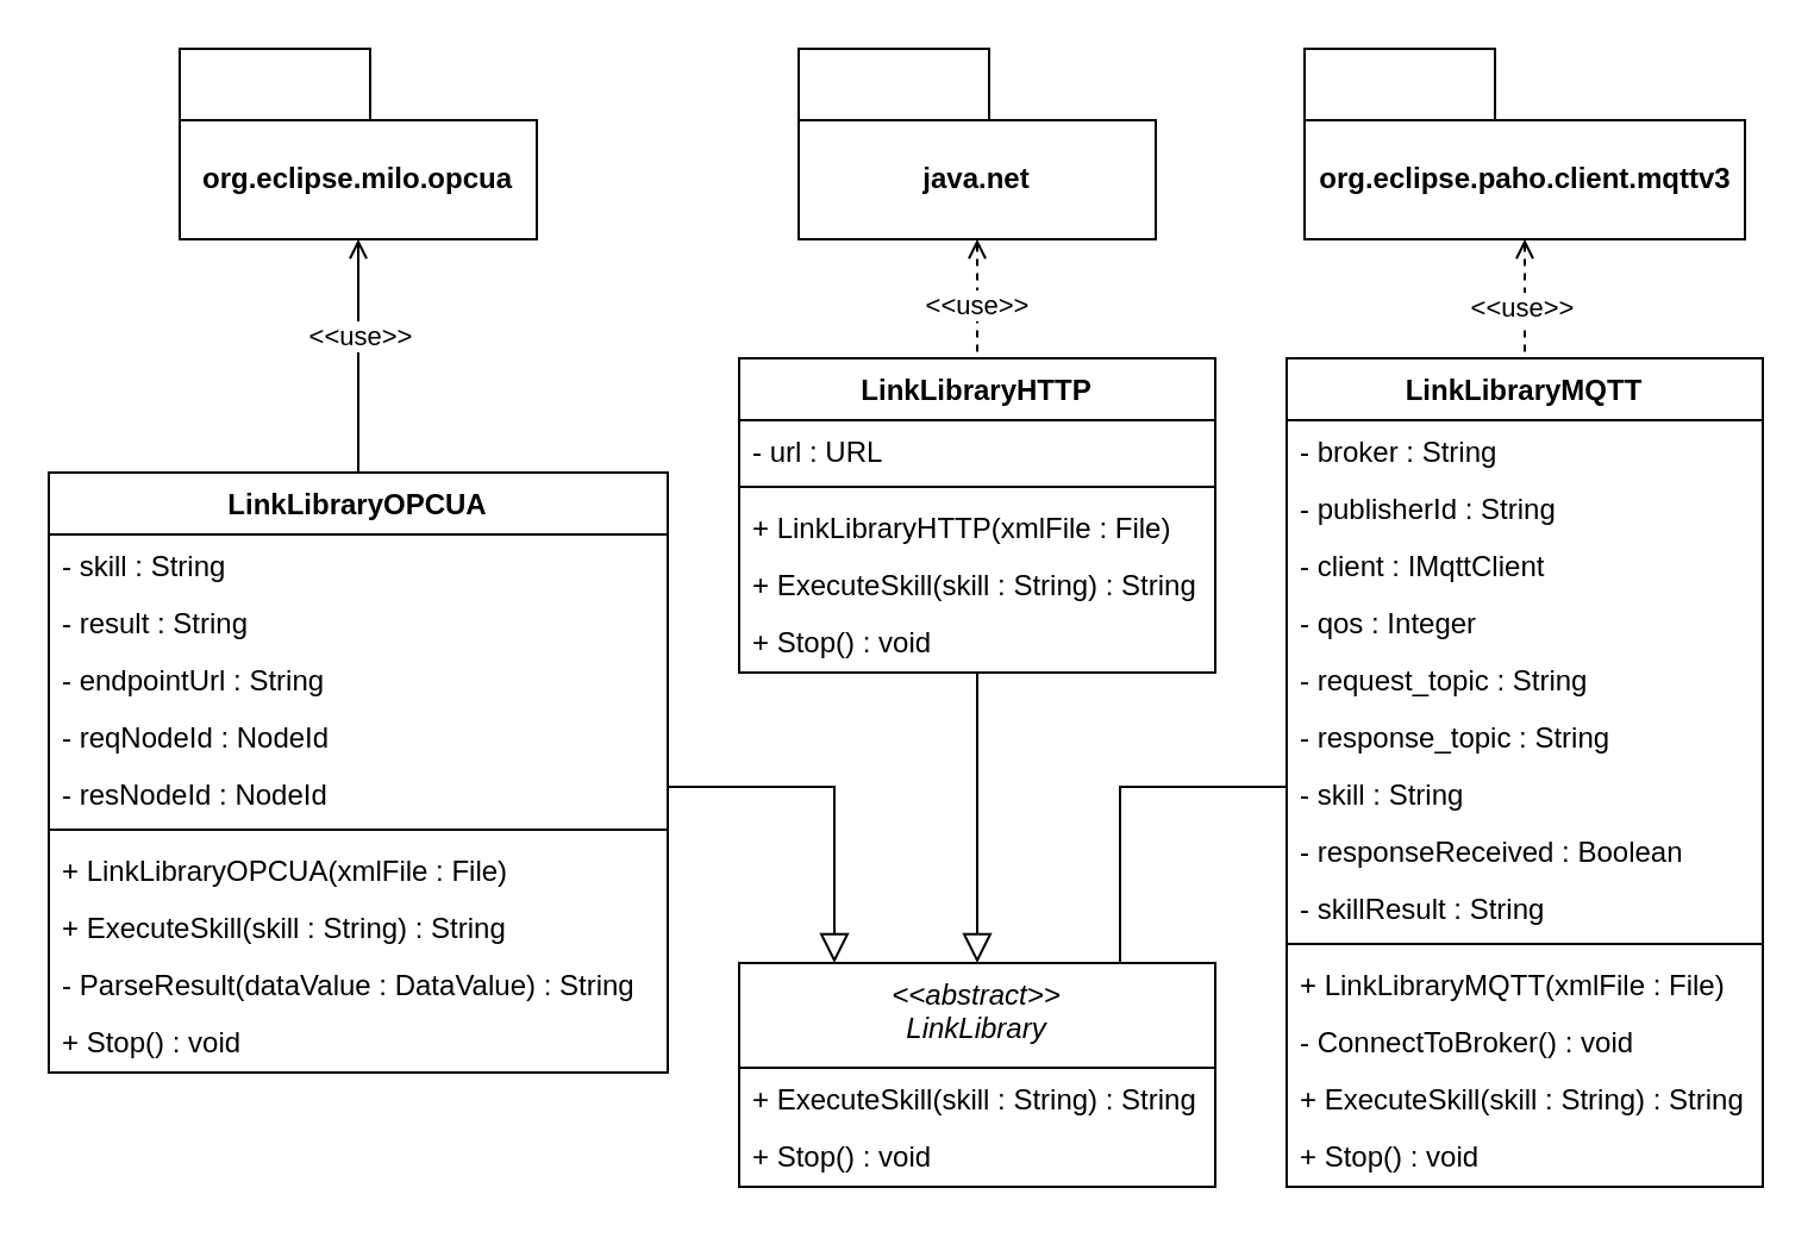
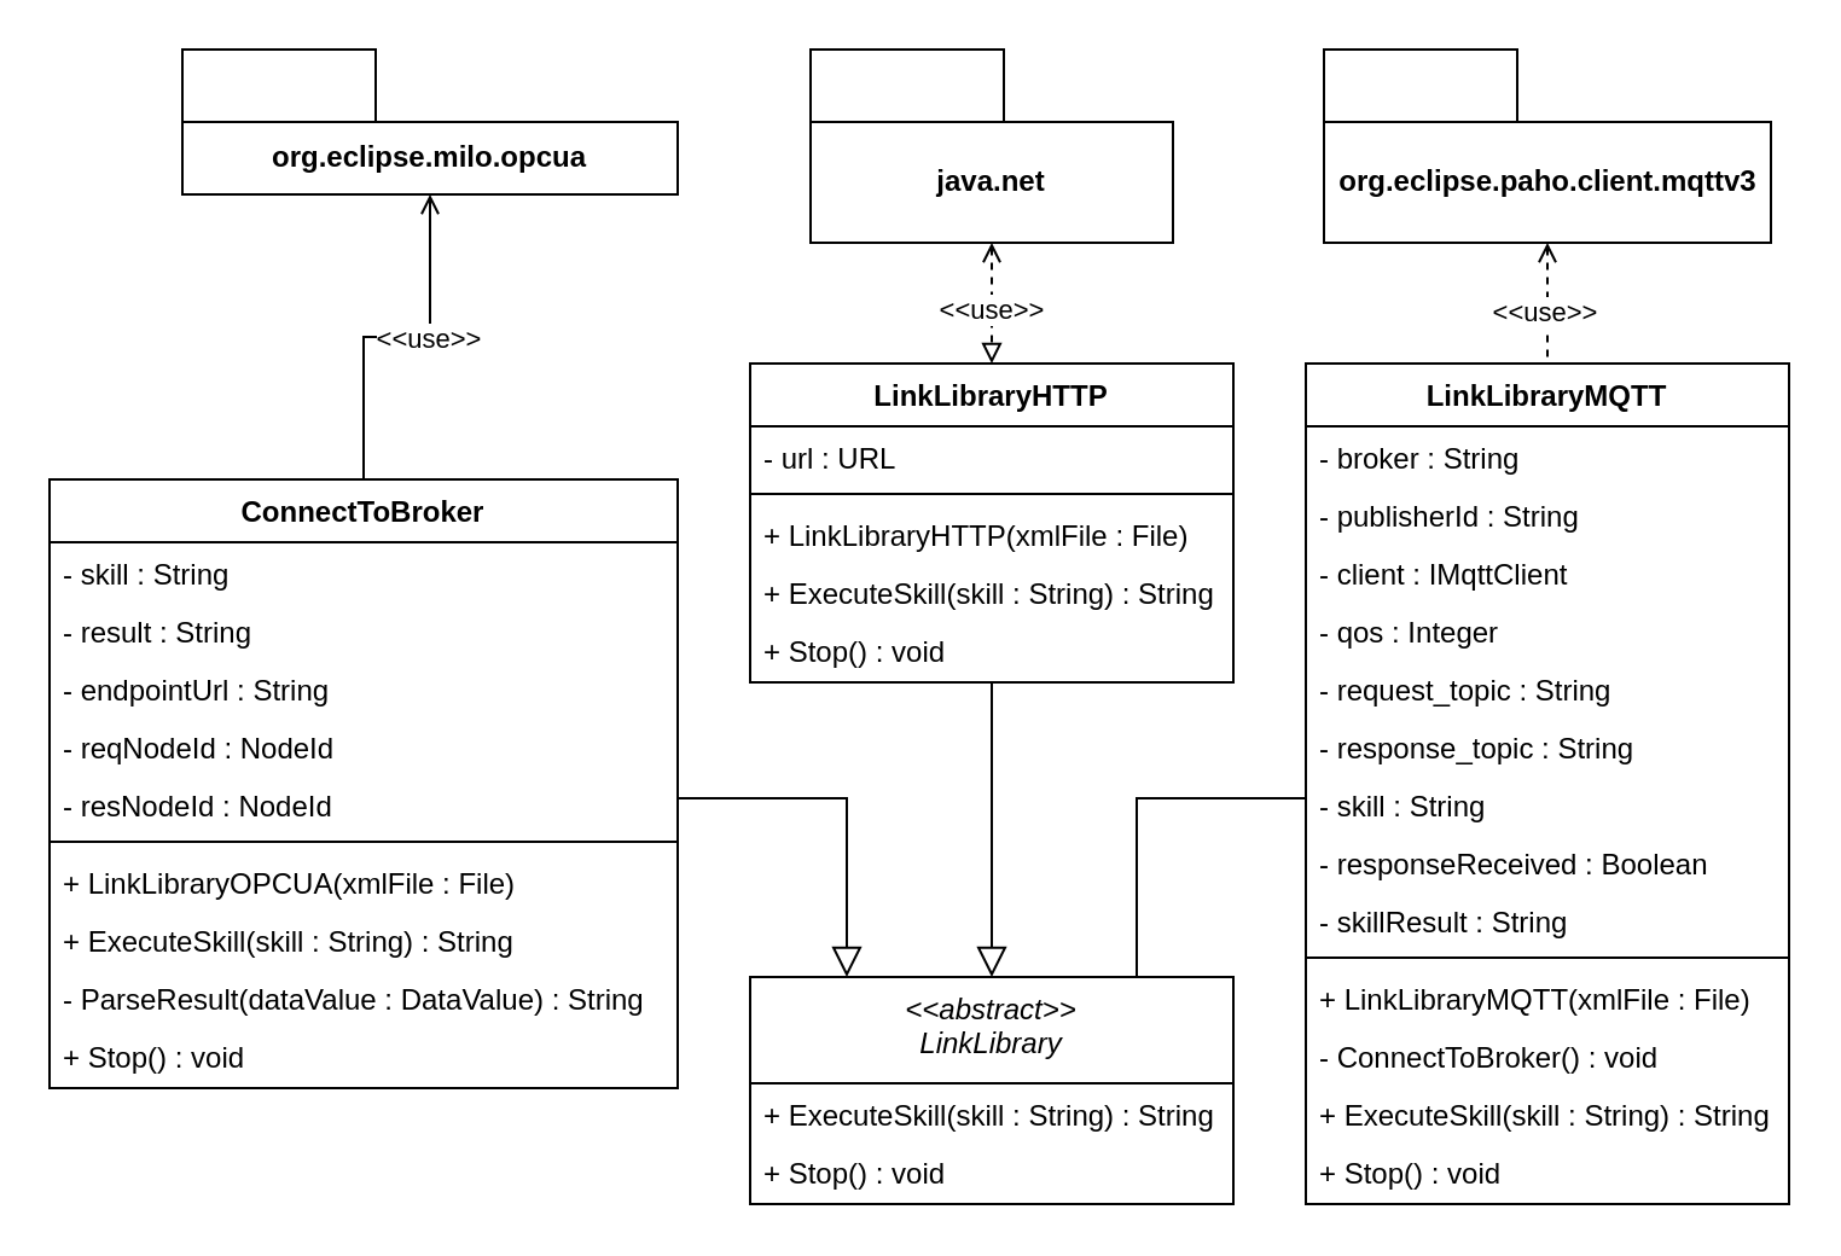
- <mxCell id="48" value="org.eclipse.milo.opcua" style="shape=folder;fontStyle=1;tabWidth=80;tabHeight=30;tabPosition=left;html=1;boundedLbl=1;whiteSpace=wrap;" parent="1" vertex="1"><mxGeometry x="75" y="20" width="150" height="80" as="geometry" /></mxCell>
+ <mxCell id="48" value="org.eclipse.milo.opcua" style="shape=folder;fontStyle=1;tabWidth=80;tabHeight=30;tabPosition=left;html=1;boundedLbl=1;whiteSpace=wrap;" parent="1" vertex="1"><mxGeometry x="75" y="20" width="205" height="60" as="geometry" /></mxCell>
- <mxCell id="40" style="edgeStyle=orthogonalEdgeStyle;rounded=0;orthogonalLoop=1;jettySize=auto;html=1;startArrow=open;startFill=0;dashed=1;endArrow=none;endFill=0;" edge="1" parent="1" source="42" target="6"><mxGeometry relative="1" as="geometry" /></mxCell>
+ <mxCell id="40" style="edgeStyle=orthogonalEdgeStyle;rounded=0;orthogonalLoop=1;jettySize=auto;html=1;startArrow=open;startFill=0;dashed=1;endArrow=block;endFill=0;" edge="1" parent="1" source="42" target="6"><mxGeometry relative="1" as="geometry" /></mxCell>
- <mxCell id="29" value="LinkLibraryOPCUA" style="swimlane;fontStyle=1;align=center;verticalAlign=top;childLayout=stackLayout;horizontal=1;startSize=26;horizontalStack=0;resizeParent=1;resizeParentMax=0;resizeLast=0;collapsible=1;marginBottom=0;whiteSpace=wrap;html=1;swimlaneLine=1;" parent="1" vertex="1"><mxGeometry x="20" y="198" width="260" height="252" as="geometry" /></mxCell>
+ <mxCell id="29" value="ConnectToBroker" style="swimlane;fontStyle=1;align=center;verticalAlign=top;childLayout=stackLayout;horizontal=1;startSize=26;horizontalStack=0;resizeParent=1;resizeParentMax=0;resizeLast=0;collapsible=1;marginBottom=0;whiteSpace=wrap;html=1;swimlaneLine=1;" parent="1" vertex="1"><mxGeometry x="20" y="198" width="260" height="252" as="geometry" /></mxCell>
